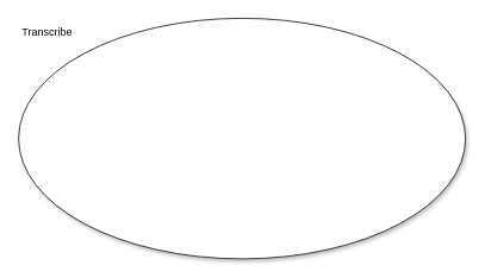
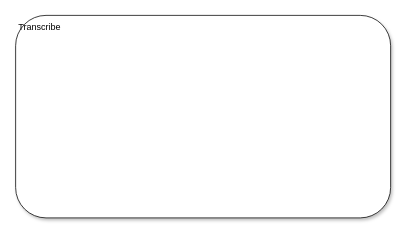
- <mxCell id="2" value="Transcribe" style="ellipse;whiteSpace=wrap;html=1;shadow=1;glass=0;labelBackgroundColor=none;labelBorderColor=none;sketch=0;strokeWidth=1;gradientColor=none;labelPosition=center;verticalLabelPosition=middle;align=left;verticalAlign=top;spacing=4;spacingTop=0;spacingLeft=0;" vertex="1" parent="1"><mxGeometry x="20" y="20" width="500" height="270" as="geometry" /></mxCell>
+ <mxCell id="2" value="Transcribe" style="rounded=1;whiteSpace=wrap;html=1;shadow=1;glass=0;labelBackgroundColor=none;labelBorderColor=none;sketch=0;strokeWidth=1;gradientColor=none;labelPosition=center;verticalLabelPosition=middle;align=left;verticalAlign=top;spacing=4;spacingTop=0;spacingLeft=0;" vertex="1" parent="1"><mxGeometry x="20" y="20" width="500" height="270" as="geometry" /></mxCell>
